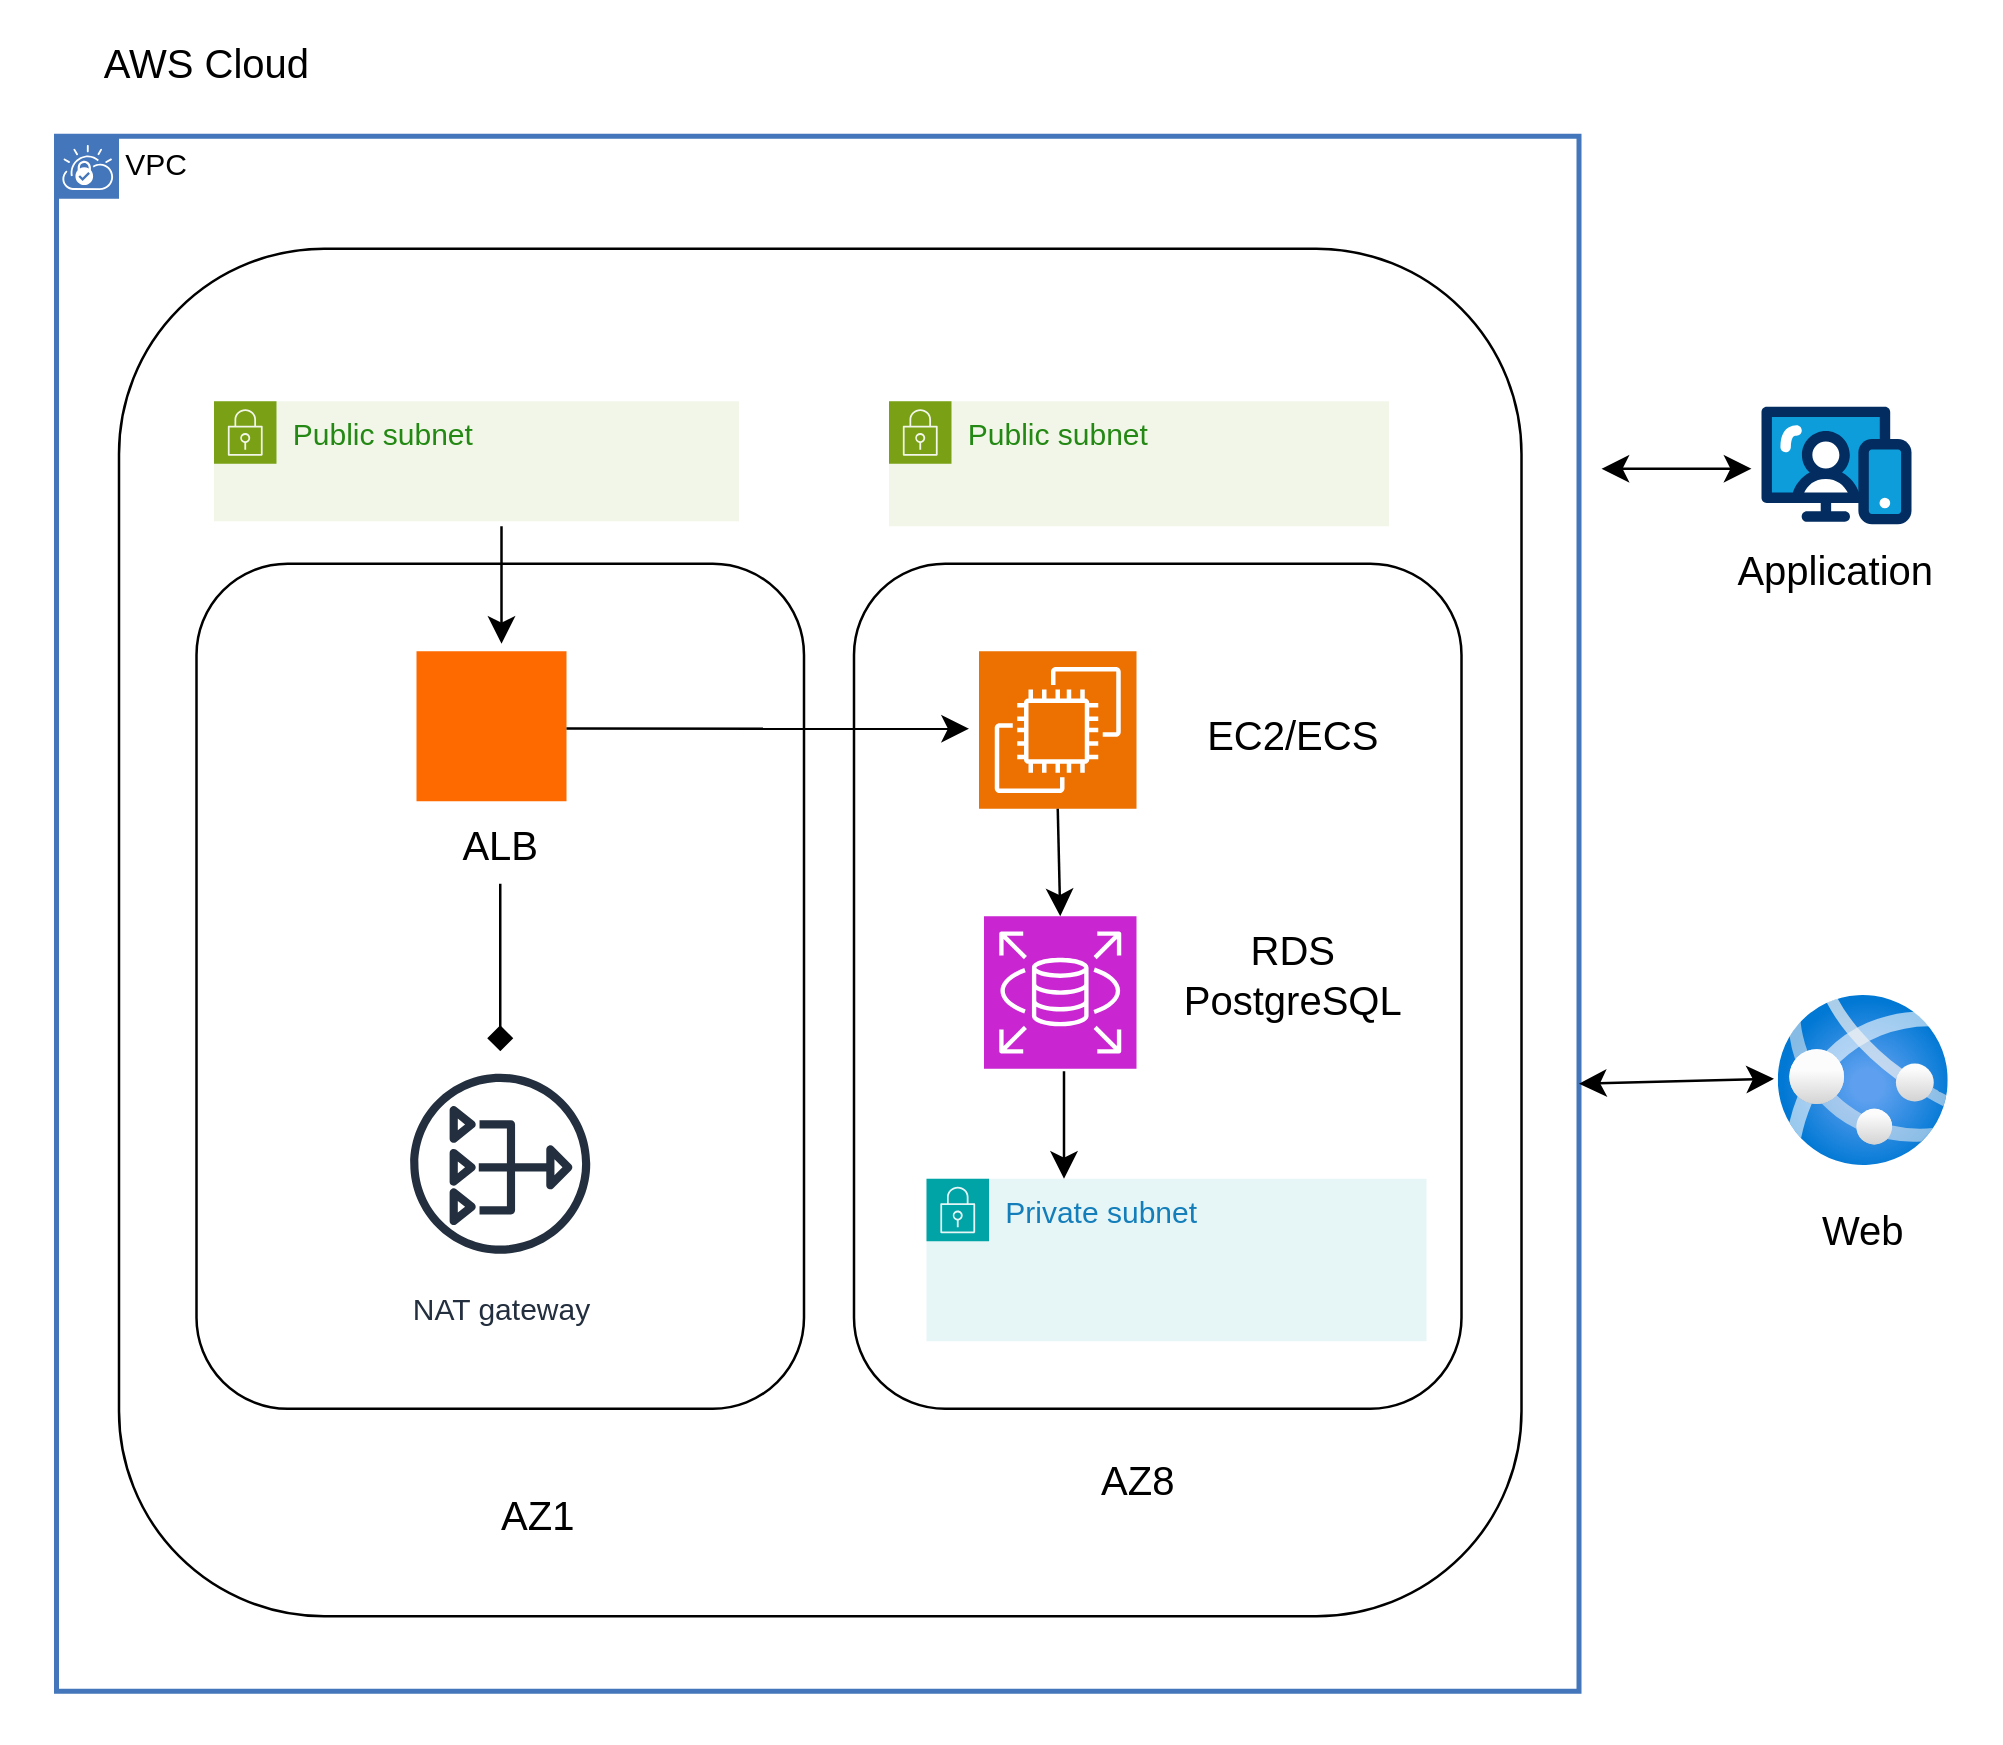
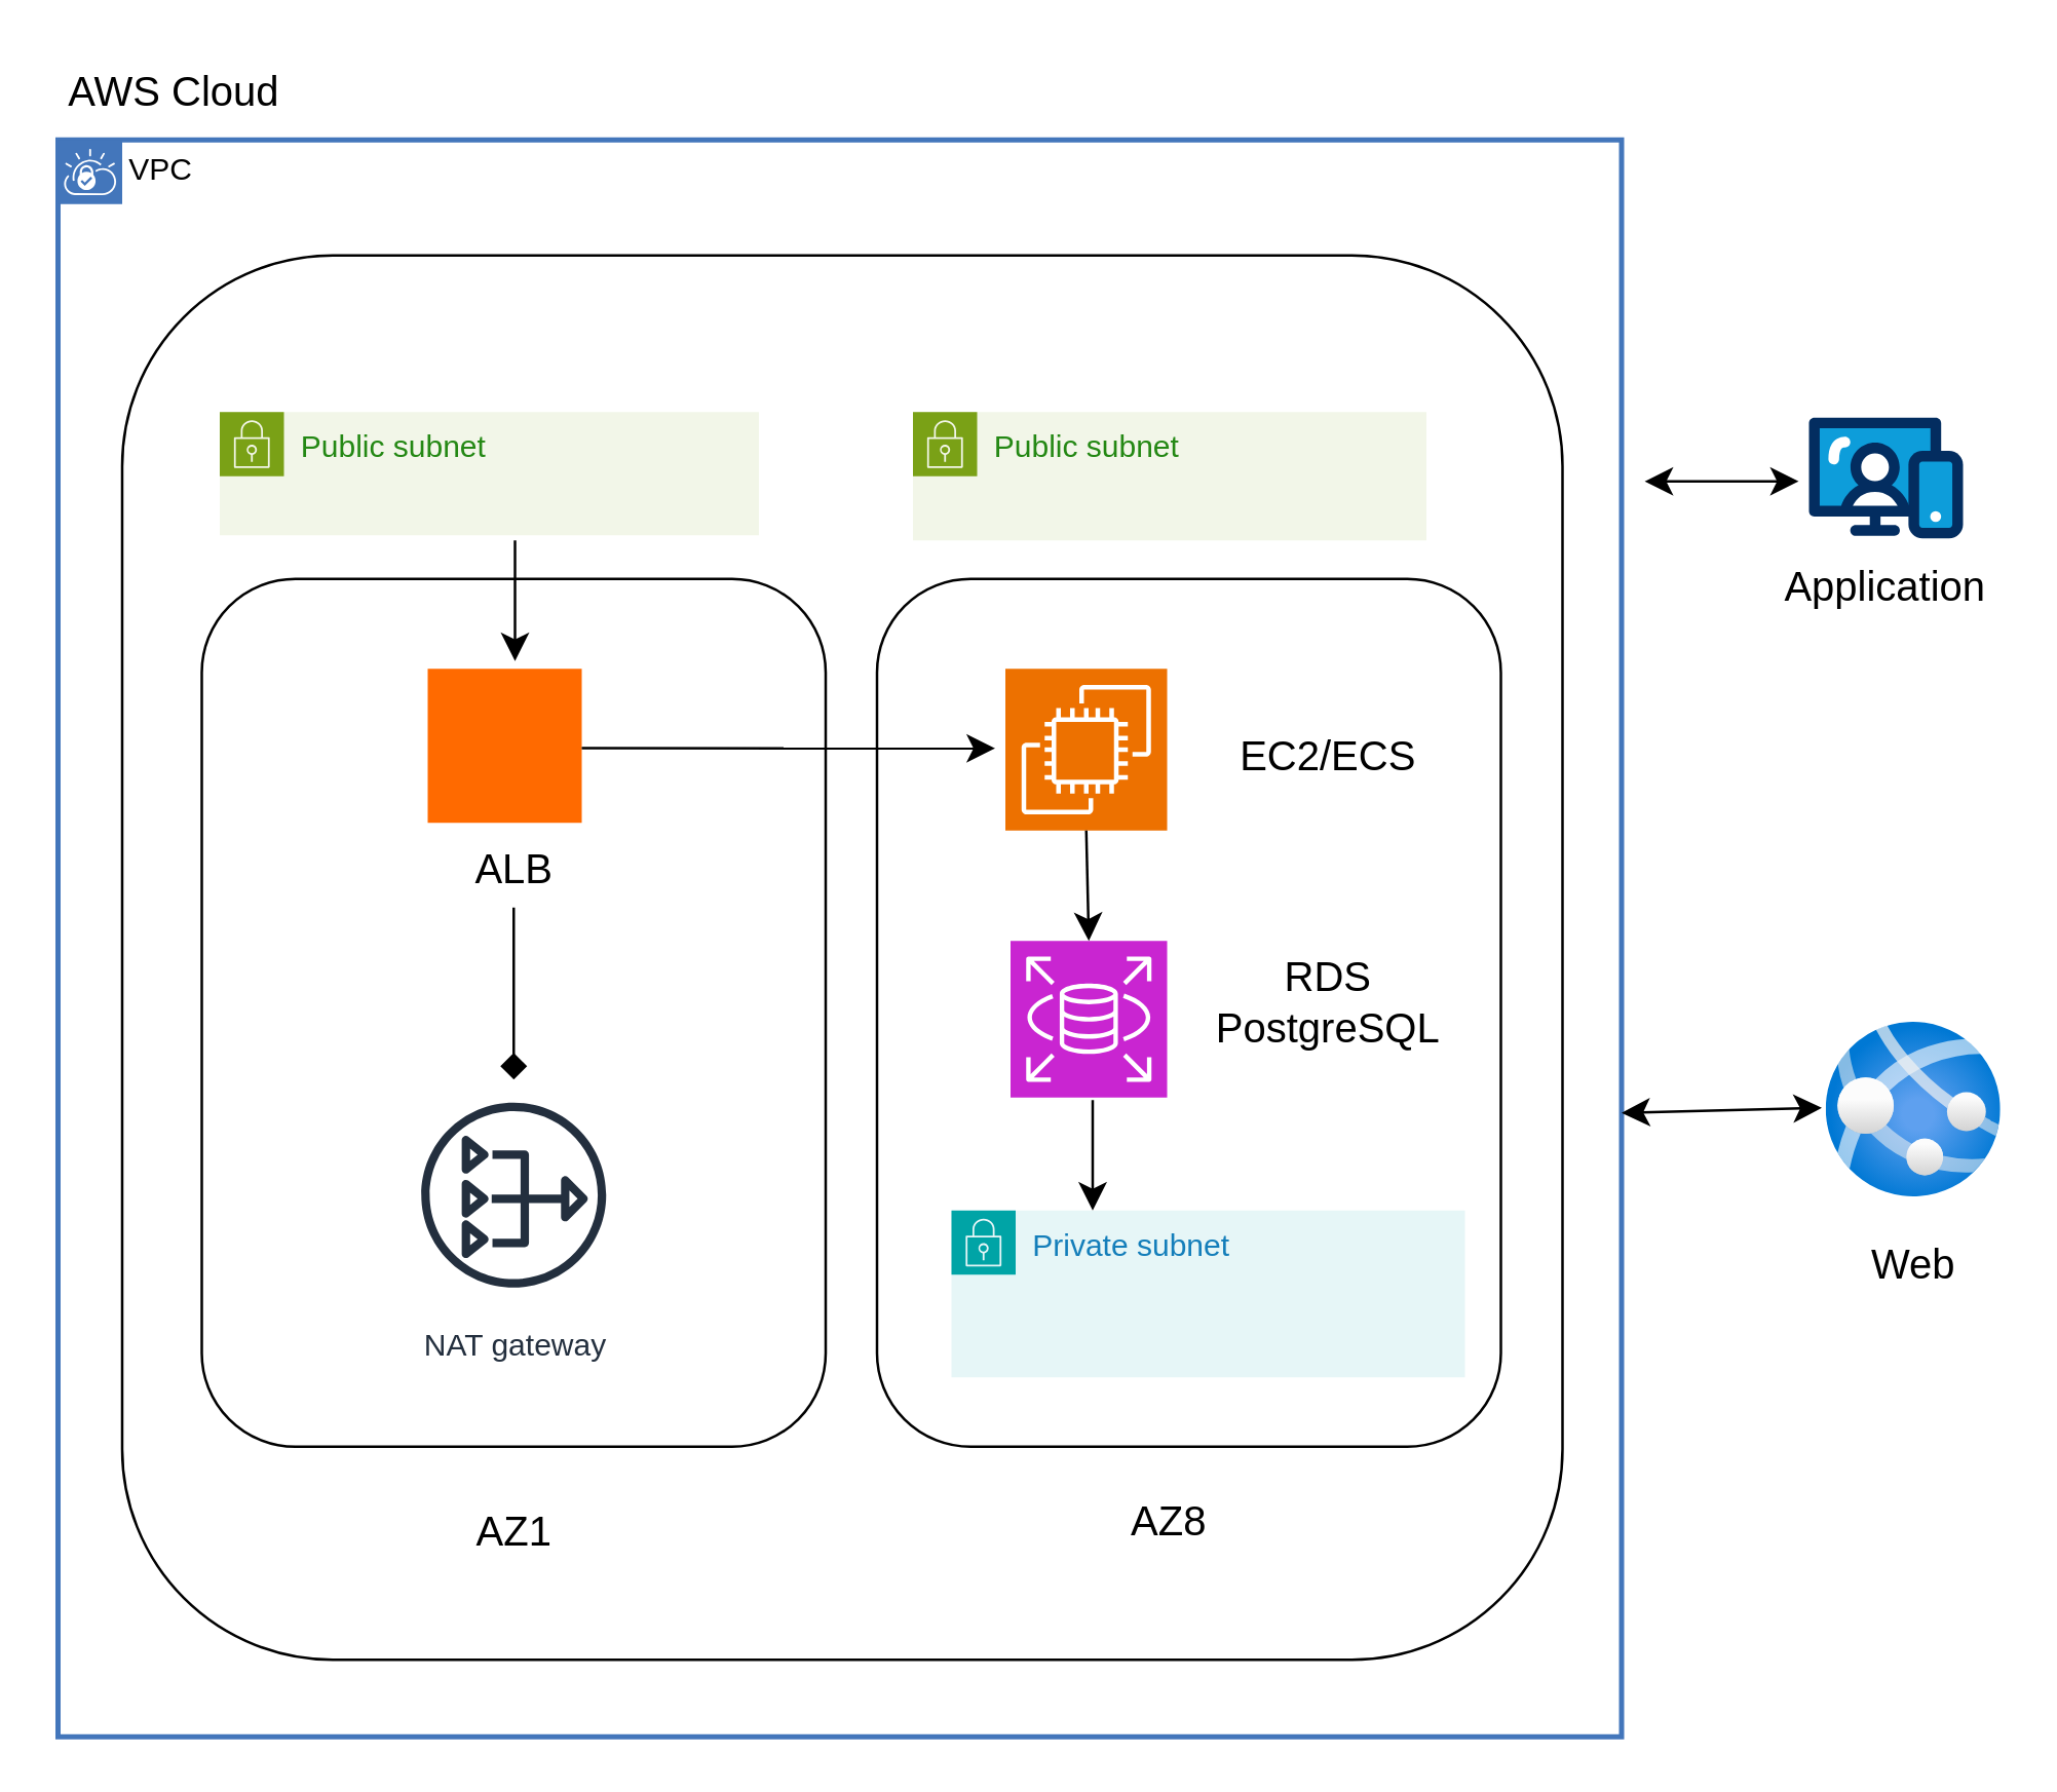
- <mxCell id="29" value="AWS Cloud" style="text;strokeColor=none;fillColor=none;html=1;align=center;verticalAlign=middle;whiteSpace=wrap;rounded=0;fontSize=16;" vertex="1" parent="1"><mxGeometry x="35" y="10" width="95" height="30" as="geometry" /></mxCell>
+ <mxCell id="29" value="AWS Cloud" style="text;strokeColor=none;fillColor=none;html=1;align=center;verticalAlign=middle;whiteSpace=wrap;rounded=0;fontSize=16;" vertex="1" parent="1"><mxGeometry x="20" y="20" width="95" height="30" as="geometry" /></mxCell>
- <mxCell id="11" value="AZ1" style="text;strokeColor=none;fillColor=none;html=1;align=center;verticalAlign=middle;whiteSpace=wrap;rounded=0;fontSize=16;" vertex="1" parent="2"><mxGeometry x="162.5" y="537" width="60" height="30" as="geometry" /></mxCell>
+ <mxCell id="11" value="AZ1" style="text;strokeColor=none;fillColor=none;html=1;align=center;verticalAlign=middle;whiteSpace=wrap;rounded=0;fontSize=16;" vertex="1" parent="2"><mxGeometry x="147.5" y="527" width="60" height="30" as="geometry" /></mxCell>
